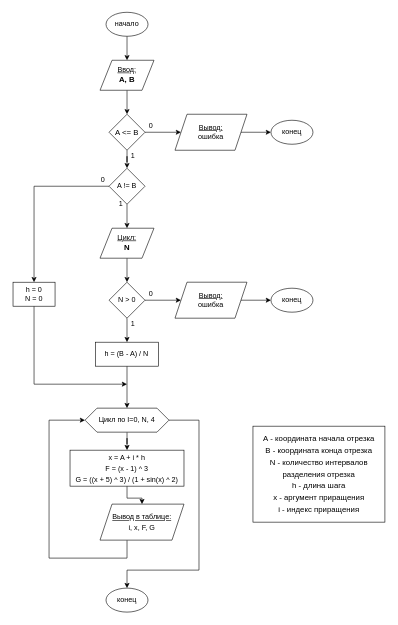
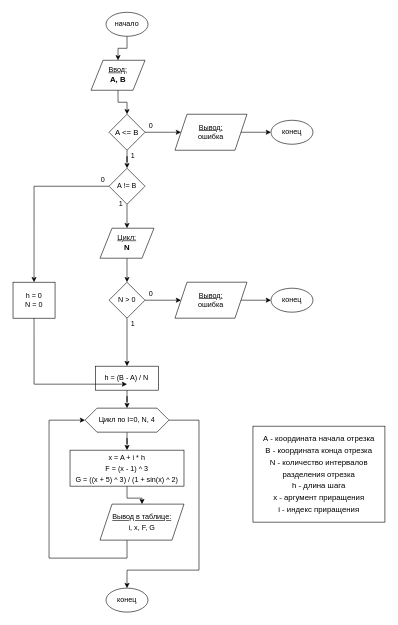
- <mxCell id="5" value="&lt;p style=&quot;line-height: 1.3&quot;&gt;&lt;u&gt;Ввод:&lt;/u&gt;&lt;br&gt;&lt;span style=&quot;font-size: 13px&quot;&gt;&lt;b&gt;A, B&lt;/b&gt;&lt;/span&gt;&lt;/p&gt;" style="shape=parallelogram;perimeter=parallelogramPerimeter;whiteSpace=wrap;html=1;fixedSize=1;" vertex="1" parent="1"><mxGeometry x="166" y="100" width="90" height="50" as="geometry" /></mxCell>
+ <mxCell id="5" value="&lt;p style=&quot;line-height: 1.3&quot;&gt;&lt;u&gt;Ввод:&lt;/u&gt;&lt;br&gt;&lt;span style=&quot;font-size: 13px&quot;&gt;&lt;b&gt;A, B&lt;/b&gt;&lt;/span&gt;&lt;/p&gt;" style="shape=parallelogram;perimeter=parallelogramPerimeter;whiteSpace=wrap;html=1;fixedSize=1;" vertex="1" parent="1"><mxGeometry x="151" y="100" width="90" height="50" as="geometry" /></mxCell>
- <mxCell id="41" value="h = 0&lt;br&gt;N = 0" style="rounded=0;whiteSpace=wrap;html=1;" vertex="1" parent="1"><mxGeometry x="20.94" y="470" width="70.06" height="40" as="geometry" /></mxCell>
+ <mxCell id="41" value="h = 0&lt;br&gt;N = 0" style="rounded=0;whiteSpace=wrap;html=1;" vertex="1" parent="1"><mxGeometry x="20.94" y="470" width="70.06" height="60" as="geometry" /></mxCell>
- <mxCell id="23" value="h = (B - A) / N" style="rounded=0;whiteSpace=wrap;html=1;" vertex="1" parent="1"><mxGeometry x="158.47" y="570" width="105" height="40" as="geometry" /></mxCell>
+ <mxCell id="23" value="h = (B - A) / N" style="rounded=0;whiteSpace=wrap;html=1;" vertex="1" parent="1"><mxGeometry x="158.47" y="610" width="105" height="40" as="geometry" /></mxCell>
